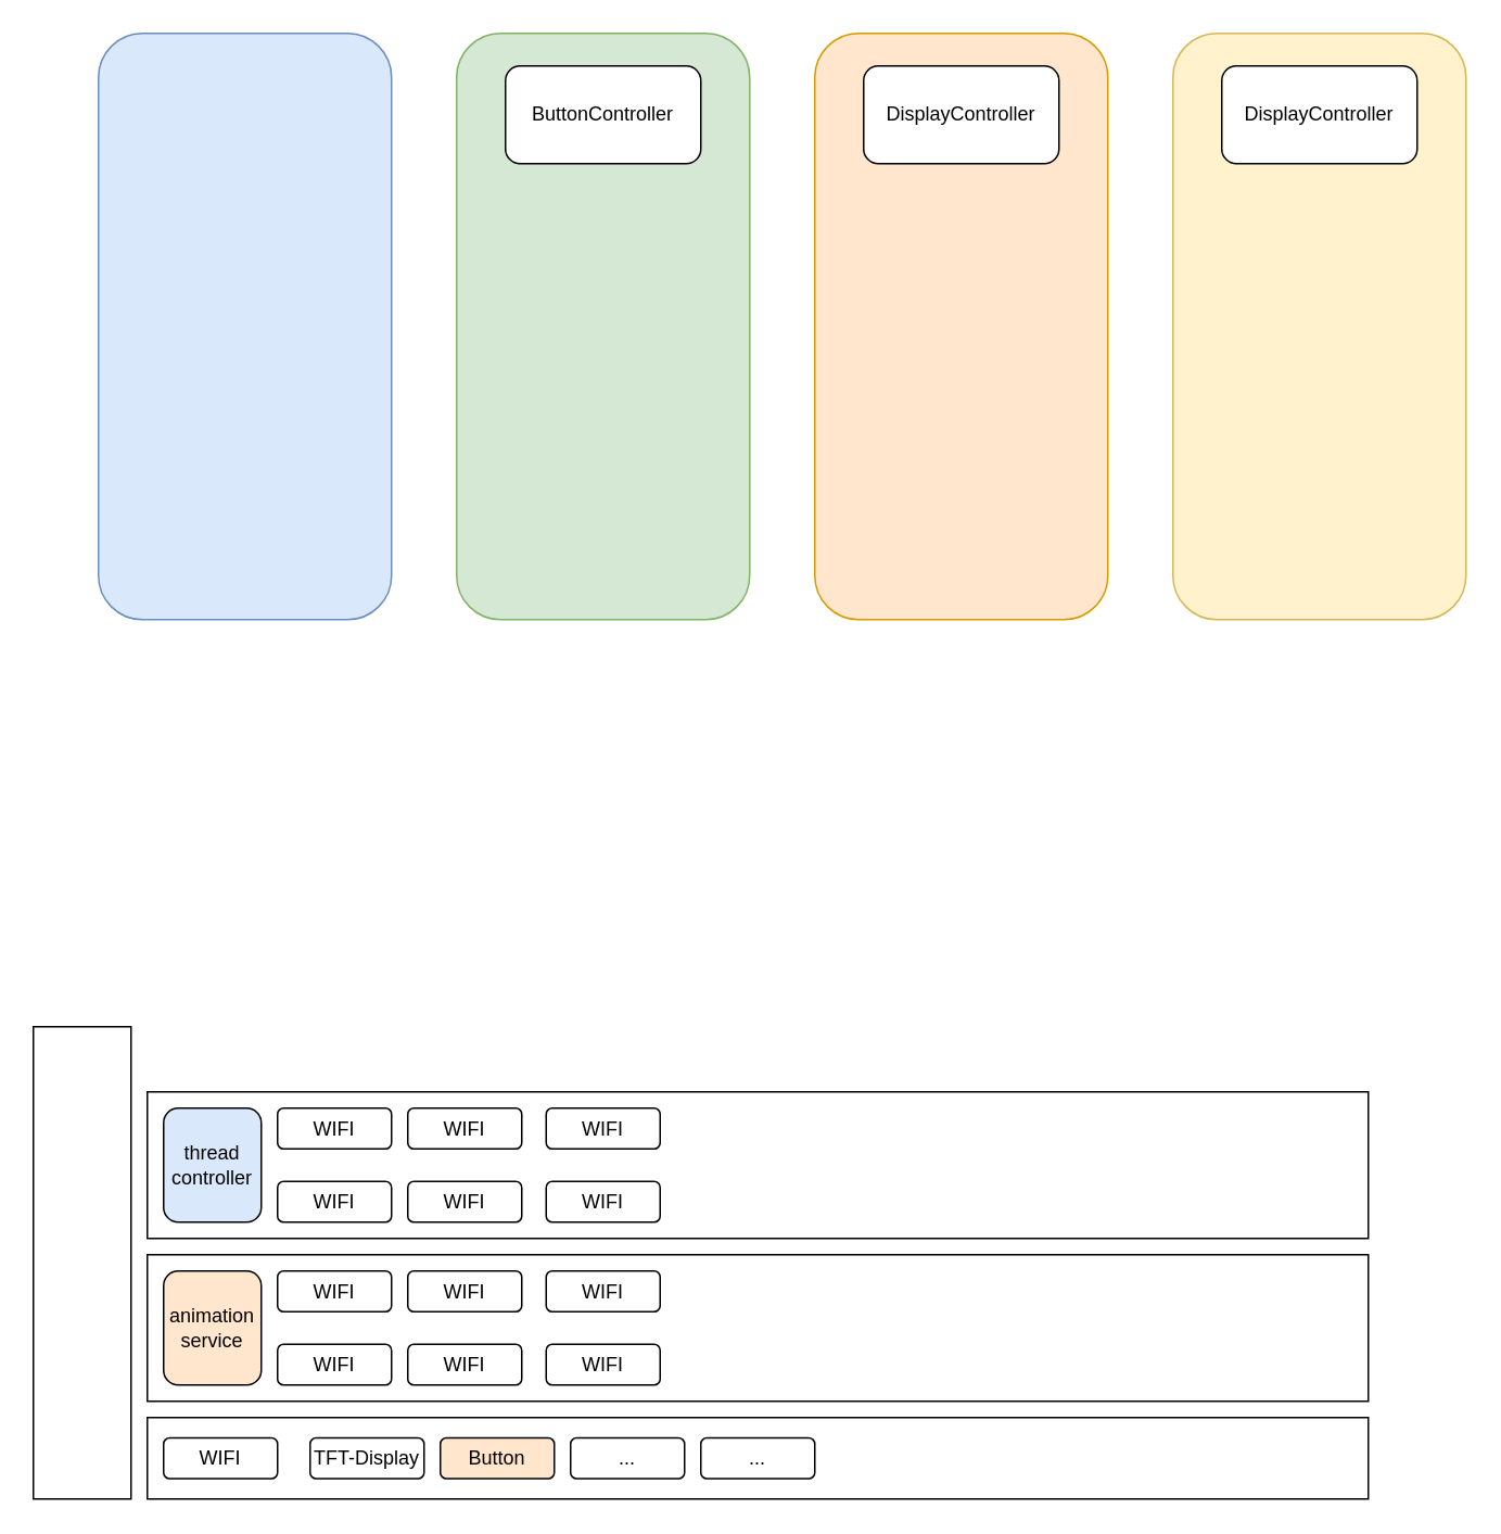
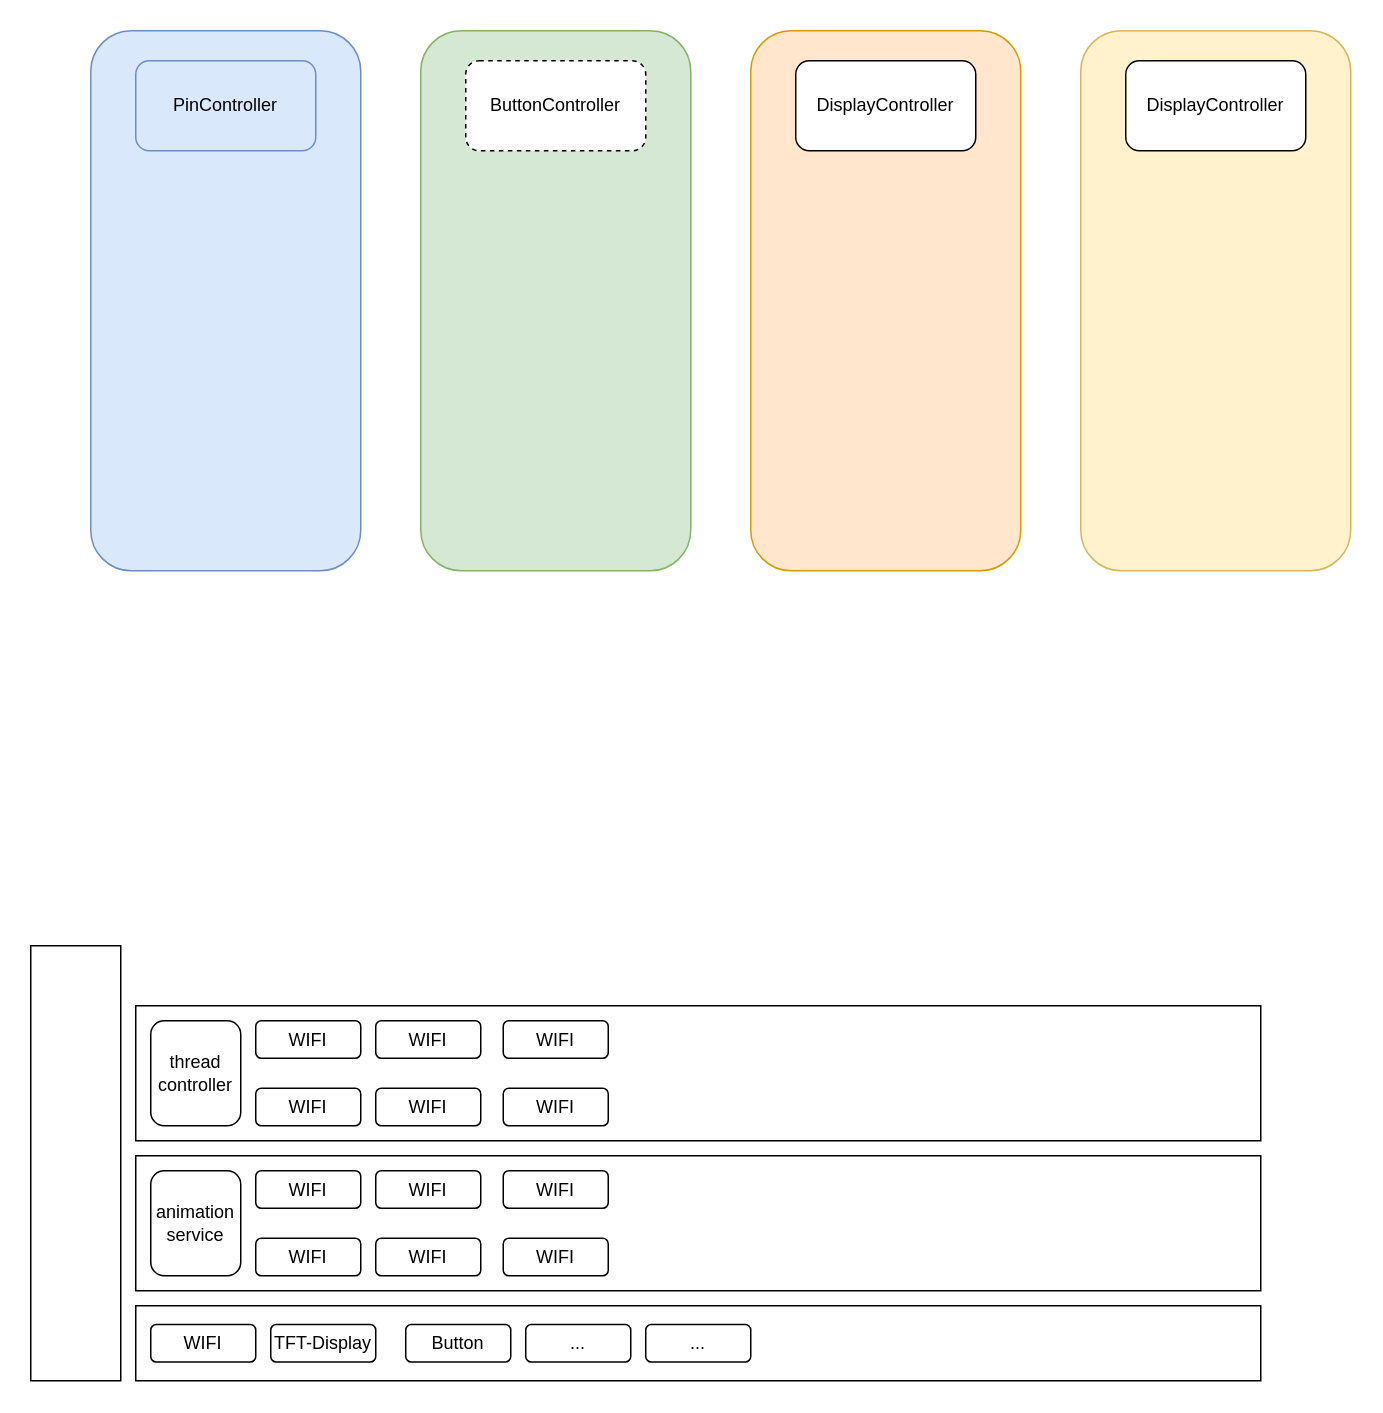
+ <mxCell id="6" value="PinController" style="rounded=1;whiteSpace=wrap;html=1;fillColor=#dae8fc;strokeColor=#6c8ebf;fillStyle=auto;" parent="1" vertex="1"><mxGeometry x="90" y="40" width="120" height="60" as="geometry" /></mxCell>
- <mxCell id="8" value="ButtonController" style="rounded=1;whiteSpace=wrap;html=1;" parent="1" vertex="1"><mxGeometry x="310" y="40" width="120" height="60" as="geometry" /></mxCell>
+ <mxCell id="8" value="ButtonController" style="rounded=1;whiteSpace=wrap;html=1;dashed=1;" parent="1" vertex="1"><mxGeometry x="310" y="40" width="120" height="60" as="geometry" /></mxCell>
- <mxCell id="25" value="thread&lt;br&gt;controller" style="rounded=1;whiteSpace=wrap;html=1;fillColor=#dae8fc;" parent="1" vertex="1"><mxGeometry x="100" y="680" width="60" height="70" as="geometry" /></mxCell>
+ <mxCell id="25" value="thread&lt;br&gt;controller" style="rounded=1;whiteSpace=wrap;html=1;" parent="1" vertex="1"><mxGeometry x="100" y="680" width="60" height="70" as="geometry" /></mxCell>
- <mxCell id="11" value="animation&lt;br&gt;service" style="rounded=1;whiteSpace=wrap;html=1;fillColor=#ffe6cc;" parent="1" vertex="1"><mxGeometry x="100" y="780" width="60" height="70" as="geometry" /></mxCell>
+ <mxCell id="11" value="animation&lt;br&gt;service" style="rounded=1;whiteSpace=wrap;html=1;" parent="1" vertex="1"><mxGeometry x="100" y="780" width="60" height="70" as="geometry" /></mxCell>
- <mxCell id="14" value="TFT-Display" style="rounded=1;whiteSpace=wrap;html=1;" parent="1" vertex="1"><mxGeometry x="190" y="882.5" width="70" height="25" as="geometry" /></mxCell>
+ <mxCell id="14" value="TFT-Display" style="rounded=1;whiteSpace=wrap;html=1;" parent="1" vertex="1"><mxGeometry x="180" y="882.5" width="70" height="25" as="geometry" /></mxCell>
- <mxCell id="15" value="Button" style="rounded=1;whiteSpace=wrap;html=1;fillColor=#ffe6cc;" parent="1" vertex="1"><mxGeometry x="270" y="882.5" width="70" height="25" as="geometry" /></mxCell>
+ <mxCell id="15" value="Button" style="rounded=1;whiteSpace=wrap;html=1;" parent="1" vertex="1"><mxGeometry x="270" y="882.5" width="70" height="25" as="geometry" /></mxCell>
